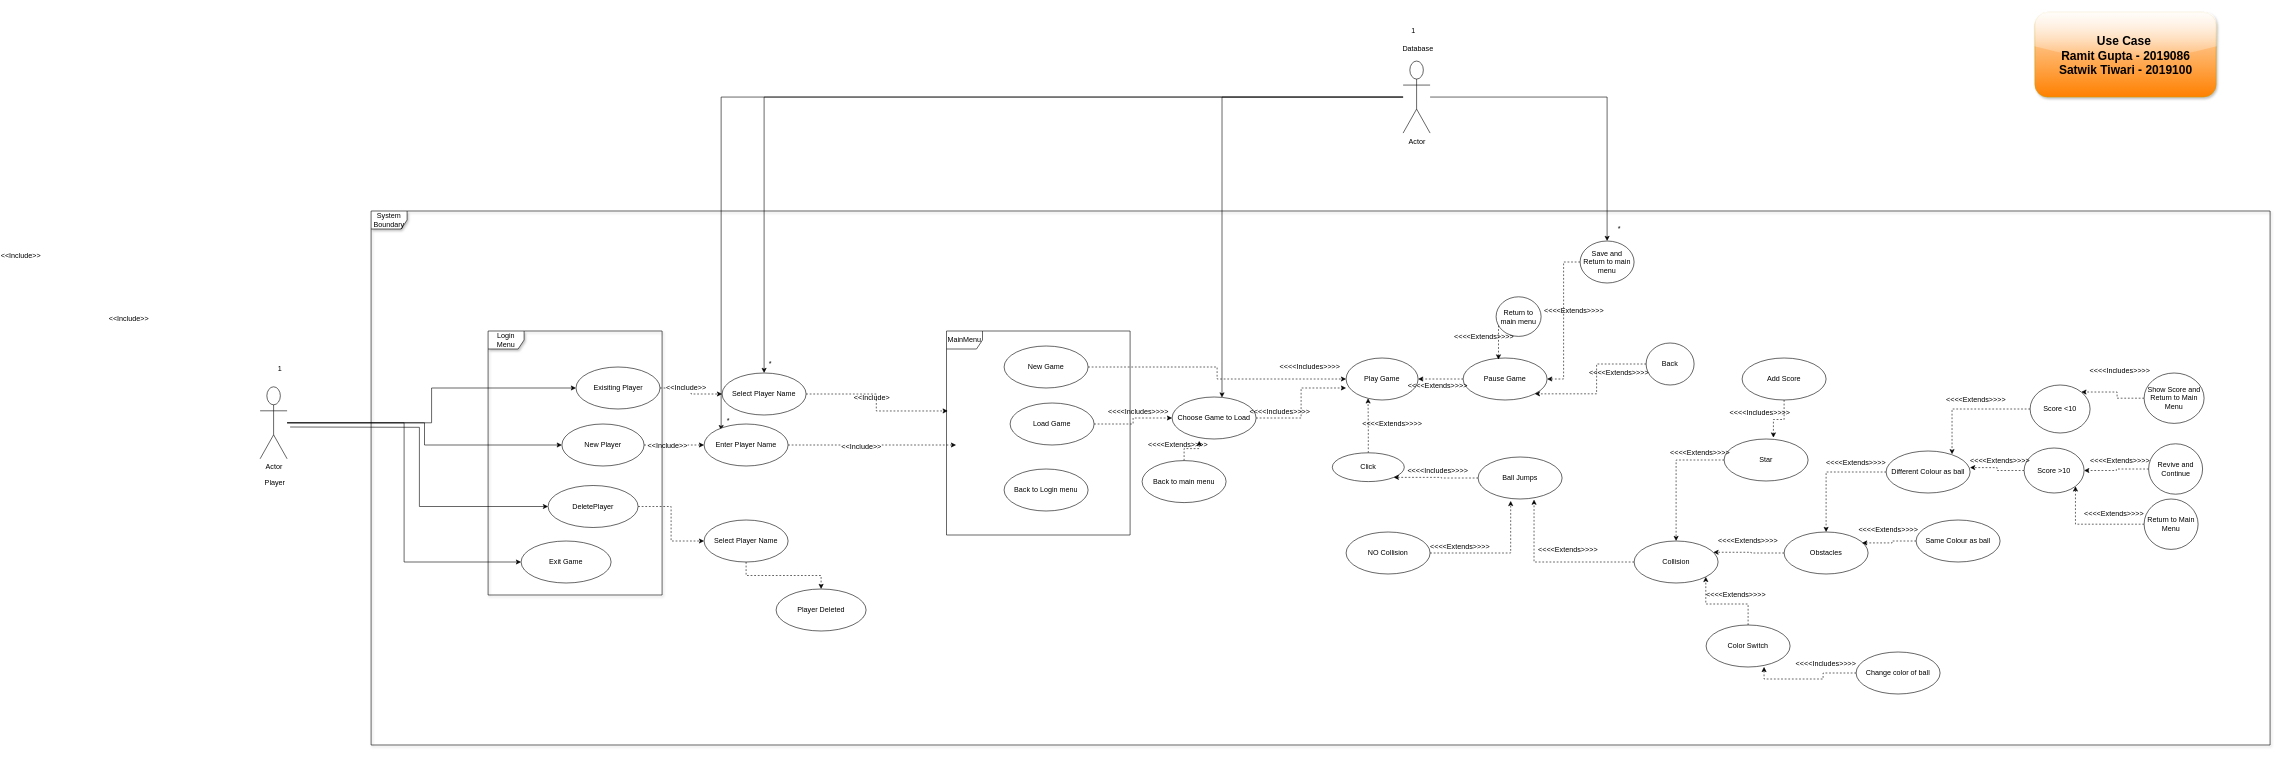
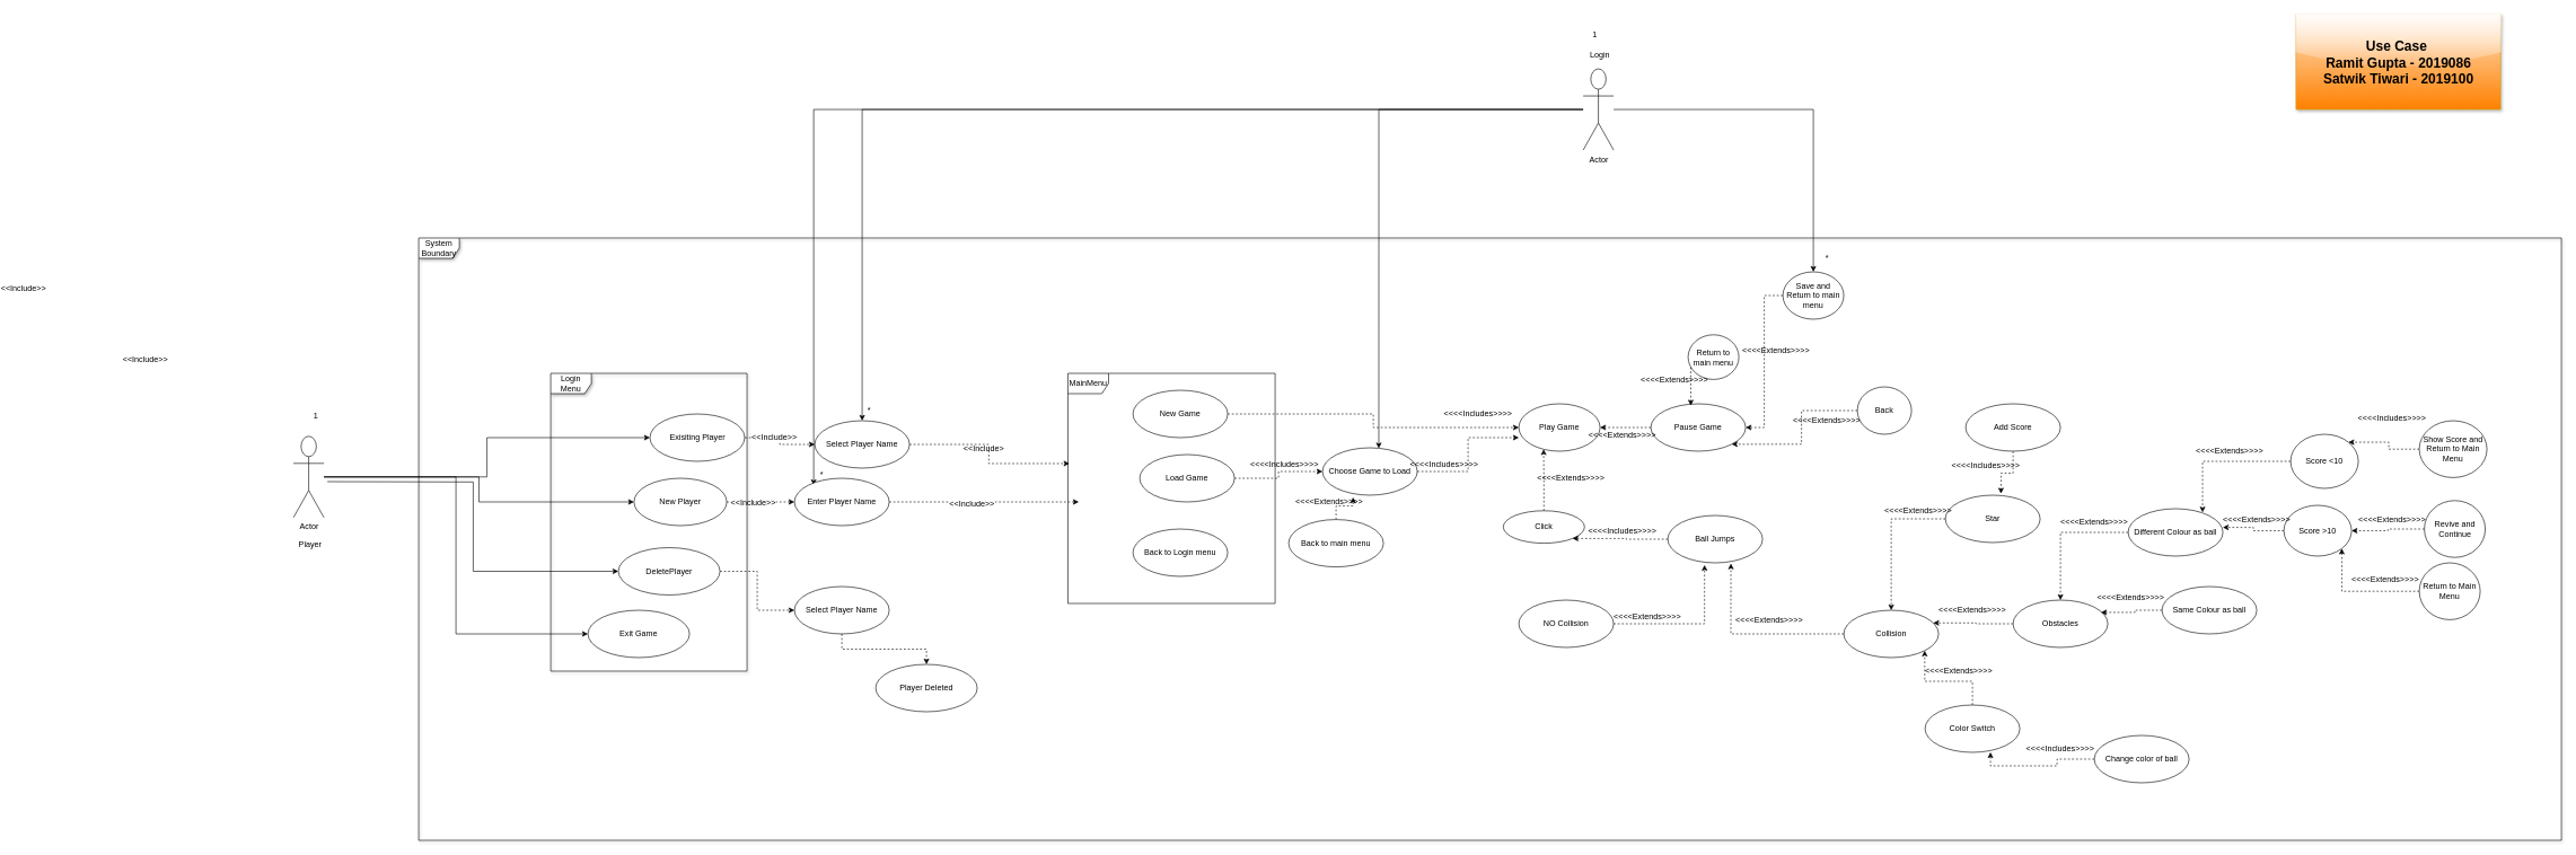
- <mxCell id="65" value="Database" style="text;html=1;strokeColor=none;fillColor=none;align=center;verticalAlign=middle;whiteSpace=wrap;rounded=0;" parent="1" vertex="1"><mxGeometry x="1930" y="71" width="40" height="20" as="geometry" /></mxCell>
+ <mxCell id="65" value="Login" style="text;html=1;strokeColor=none;fillColor=none;align=center;verticalAlign=middle;whiteSpace=wrap;rounded=0;" parent="1" vertex="1"><mxGeometry x="1930" y="71" width="40" height="20" as="geometry" /></mxCell>
- <mxCell id="113" value="&lt;b style=&quot;font-size: 20px&quot;&gt;Use Case&amp;nbsp;&lt;br&gt;Ramit Gupta - 2019086&lt;br&gt;Satwik Tiwari - 2019100&lt;/b&gt;" style="html=1;fillColor=#ffe6cc;strokeColor=#d79b00;rounded=1;glass=1;shadow=1;gradientColor=#FF8000;" parent="1" vertex="1"><mxGeometry x="2978" y="20" width="302" height="141" as="geometry" /></mxCell>
+ <mxCell id="113" value="&lt;b style=&quot;font-size: 20px&quot;&gt;Use Case&amp;nbsp;&lt;br&gt;Ramit Gupta - 2019086&lt;br&gt;Satwik Tiwari - 2019100&lt;/b&gt;" style="html=1;fillColor=#ffe6cc;strokeColor=#d79b00;glass=1;shadow=1;gradientColor=#FF8000;rounded=0;" parent="1" vertex="1"><mxGeometry x="2978" y="20" width="302" height="141" as="geometry" /></mxCell>
